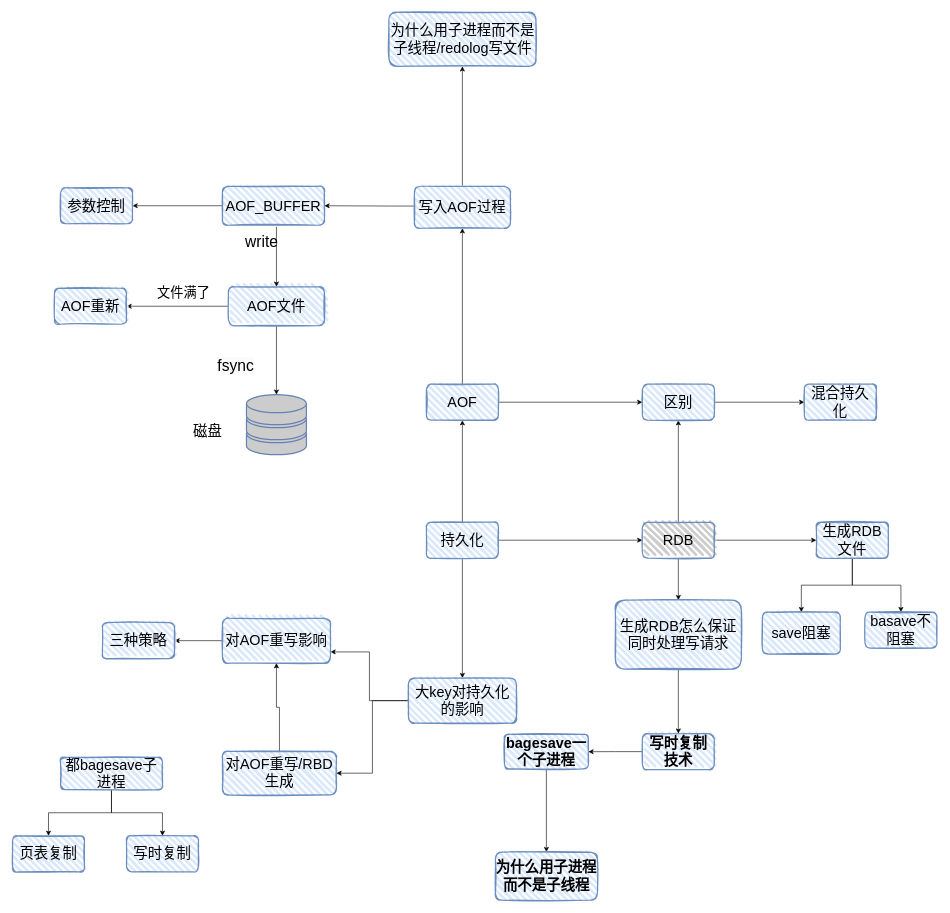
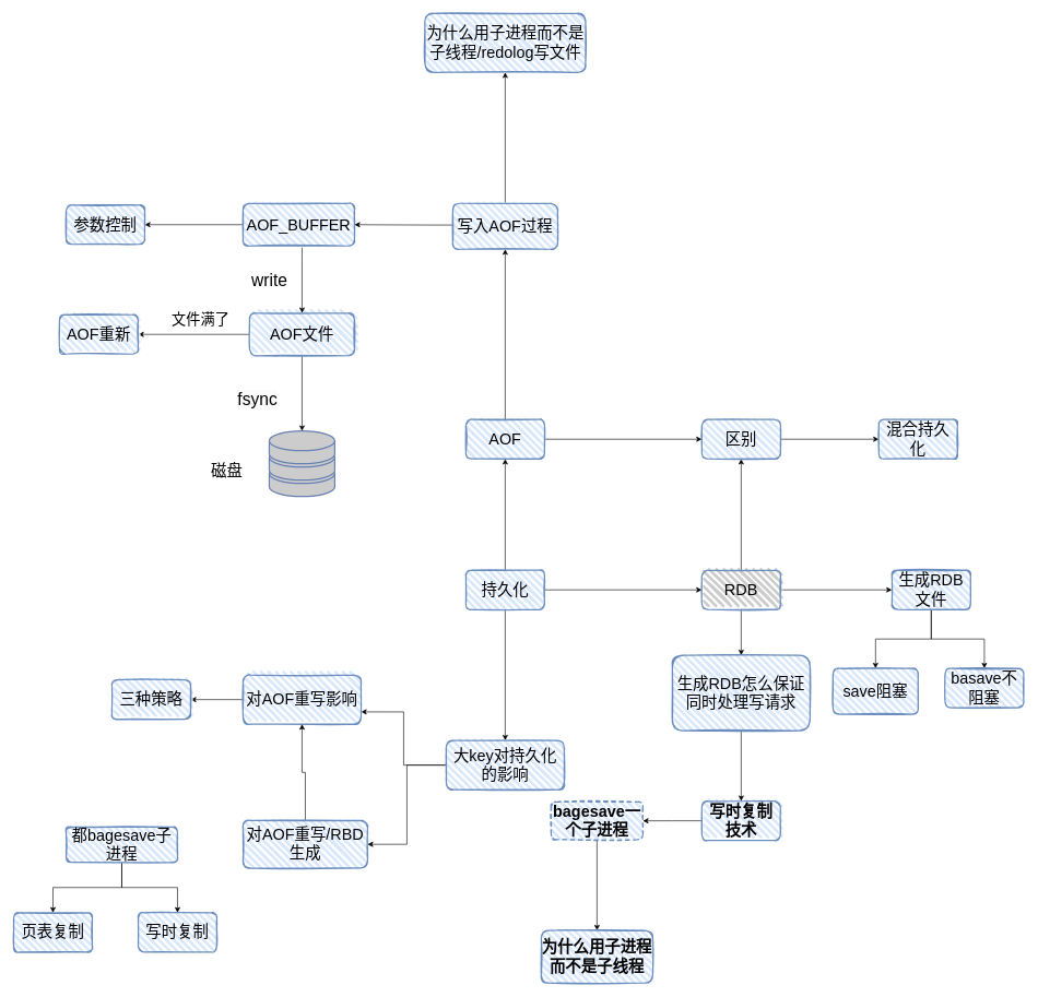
- <mxCell id="23" value="&lt;font style=&quot;font-size: 26px;&quot;&gt;write&lt;/font&gt;" style="text;html=1;align=center;verticalAlign=middle;resizable=0;points=[];autosize=1;strokeColor=none;fillColor=none;" vertex="1" parent="1"><mxGeometry x="395" y="382.5" width="80" height="40" as="geometry" /></mxCell>
+ <mxCell id="23" value="&lt;font style=&quot;font-size: 26px;&quot;&gt;write&lt;/font&gt;" style="text;html=1;align=center;verticalAlign=middle;resizable=0;points=[];autosize=1;strokeColor=none;fillColor=none;" vertex="1" parent="1"><mxGeometry x="370" y="407.5" width="80" height="40" as="geometry" /></mxCell>
- <mxCell id="43" value="bagesave一个子进程" style="whiteSpace=wrap;html=1;fontSize=24;fillColor=#dae8fc;strokeColor=#6c8ebf;rounded=1;glass=0;sketch=1;fillWeight=4;hachureGap=8;hachureAngle=45;strokeWidth=2;fontStyle=1;" vertex="1" parent="1"><mxGeometry x="840" y="1223.75" width="140" height="57.5" as="geometry" /></mxCell>
+ <mxCell id="43" value="bagesave一个子进程" style="whiteSpace=wrap;html=1;fontSize=24;fillColor=#dae8fc;strokeColor=#6c8ebf;rounded=1;glass=0;sketch=1;fillWeight=4;hachureGap=8;hachureAngle=45;strokeWidth=2;fontStyle=1;dashed=1;" vertex="1" parent="1"><mxGeometry x="840" y="1223.75" width="140" height="57.5" as="geometry" /></mxCell>
